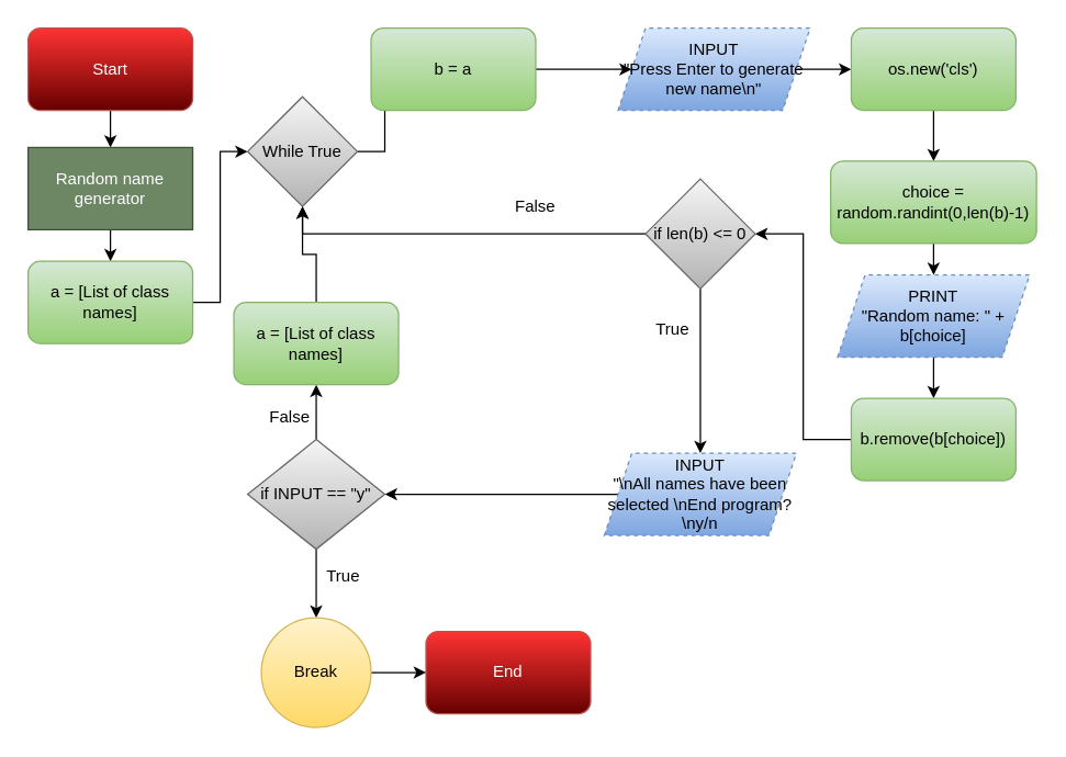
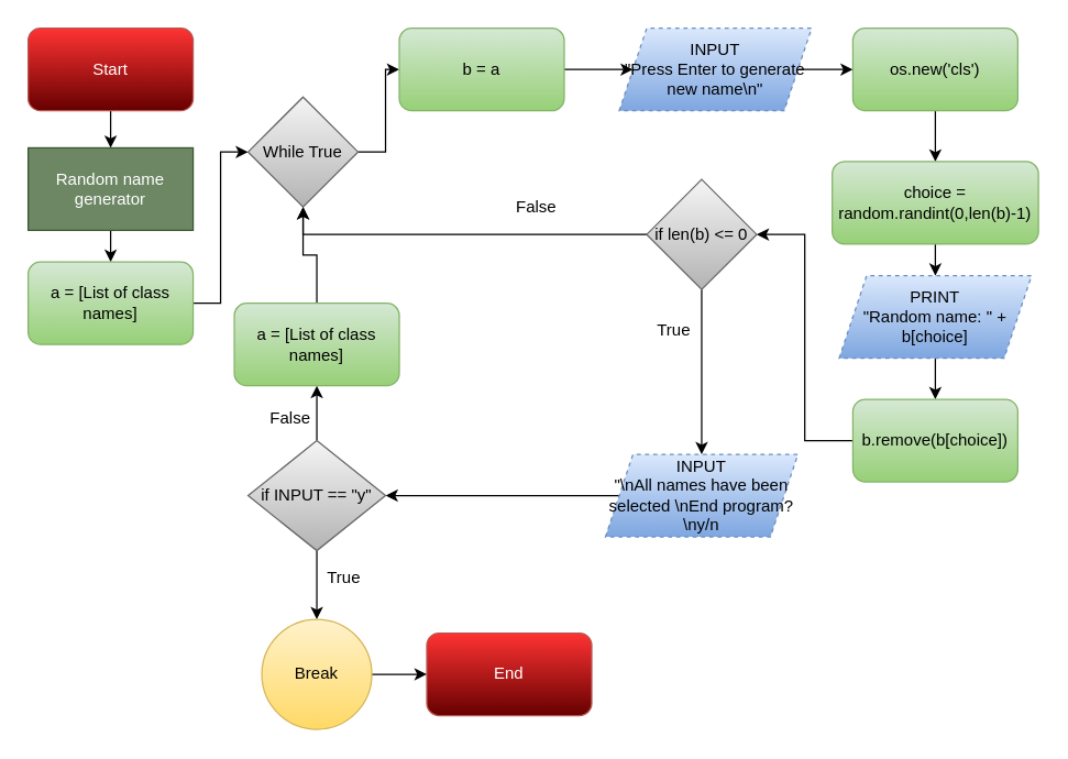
- <mxCell id="11" value="b = a" style="rounded=1;whiteSpace=wrap;html=1;fillColor=#d5e8d4;strokeColor=#82b366;gradientColor=#97d077;" vertex="1" parent="1"><mxGeometry x="270" y="20" width="120" height="60" as="geometry" /></mxCell>
+ <mxCell id="11" value="b = a" style="rounded=1;whiteSpace=wrap;html=1;fillColor=#d5e8d4;strokeColor=#82b366;gradientColor=#97d077;" vertex="1" parent="1"><mxGeometry x="290" y="20" width="120" height="60" as="geometry" /></mxCell>
